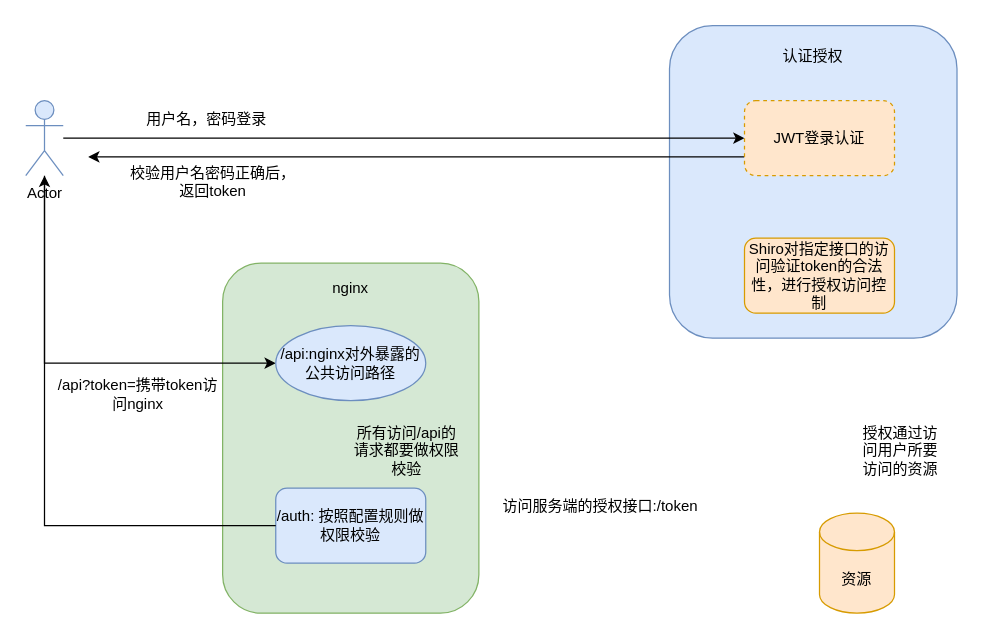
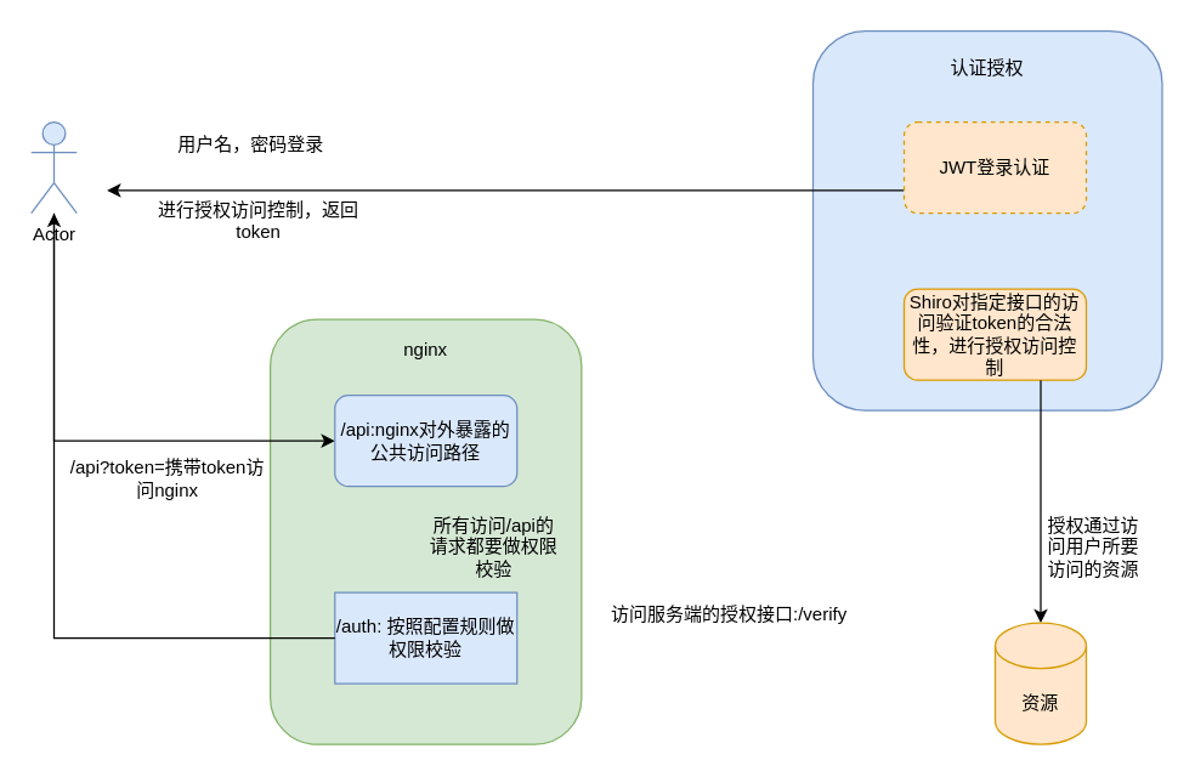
- <mxCell id="4" style="edgeStyle=orthogonalEdgeStyle;rounded=0;orthogonalLoop=1;jettySize=auto;html=1;entryX=0;entryY=0.5;entryDx=0;entryDy=0;" parent="1" source="6" target="8" edge="1"><mxGeometry relative="1" as="geometry"><mxPoint x="270" y="110" as="targetPoint" /></mxGeometry></mxCell>
- <mxCell id="12" value="校验用户名密码正确后，返回token" style="text;strokeColor=none;align=center;fillColor=none;html=1;verticalAlign=middle;whiteSpace=wrap;rounded=0;" parent="1" vertex="1"><mxGeometry x="100" y="130" width="140" height="30" as="geometry" /></mxCell>
+ <mxCell id="12" value="进行授权访问控制，返回token" style="text;strokeColor=none;align=center;fillColor=none;html=1;verticalAlign=middle;whiteSpace=wrap;rounded=0;" parent="1" vertex="1"><mxGeometry x="100" y="130" width="140" height="30" as="geometry" /></mxCell>
- <mxCell id="14" value="/api:nginx对外暴露的公共访问路径" style="ellipse;whiteSpace=wrap;html=1;fillColor=#dae8fc;strokeColor=#6c8ebf;" parent="1" vertex="1"><mxGeometry x="220" y="260" width="120" height="60" as="geometry" /></mxCell>
+ <mxCell id="14" value="/api:nginx对外暴露的公共访问路径" style="rounded=1;whiteSpace=wrap;html=1;fillColor=#dae8fc;strokeColor=#6c8ebf;" parent="1" vertex="1"><mxGeometry x="220" y="260" width="120" height="60" as="geometry" /></mxCell>
+ <mxCell id="19" value="" style="edgeStyle=orthogonalEdgeStyle;rounded=0;orthogonalLoop=1;jettySize=auto;html=1;exitX=0.75;exitY=1;exitDx=0;exitDy=0;" parent="1" source="9" target="20" edge="1"><mxGeometry relative="1" as="geometry"><mxPoint x="685" y="510" as="targetPoint" /><mxPoint x="685" y="250" as="sourcePoint" /></mxGeometry></mxCell>
- <mxCell id="21" value="访问服务端的授权接口:/token" style="text;strokeColor=none;align=center;fillColor=none;html=1;verticalAlign=middle;whiteSpace=wrap;rounded=0;" parent="1" vertex="1"><mxGeometry x="400" y="390" width="160" height="30" as="geometry" /></mxCell>
+ <mxCell id="21" value="访问服务端的授权接口:/verify" style="text;strokeColor=none;align=center;fillColor=none;html=1;verticalAlign=middle;whiteSpace=wrap;rounded=0;" parent="1" vertex="1"><mxGeometry x="400" y="390" width="160" height="30" as="geometry" /></mxCell>
- <mxCell id="13" value="/auth:&amp;nbsp;按照配置规则做权限校验" style="rounded=1;whiteSpace=wrap;html=1;fillColor=#dae8fc;strokeColor=#6c8ebf;" parent="1" vertex="1"><mxGeometry x="220" y="390" width="120" height="60" as="geometry" /></mxCell>
+ <mxCell id="13" value="/auth:&amp;nbsp;按照配置规则做权限校验" style="whiteSpace=wrap;html=1;fillColor=#dae8fc;strokeColor=#6c8ebf;rounded=0;" parent="1" vertex="1"><mxGeometry x="220" y="390" width="120" height="60" as="geometry" /></mxCell>
